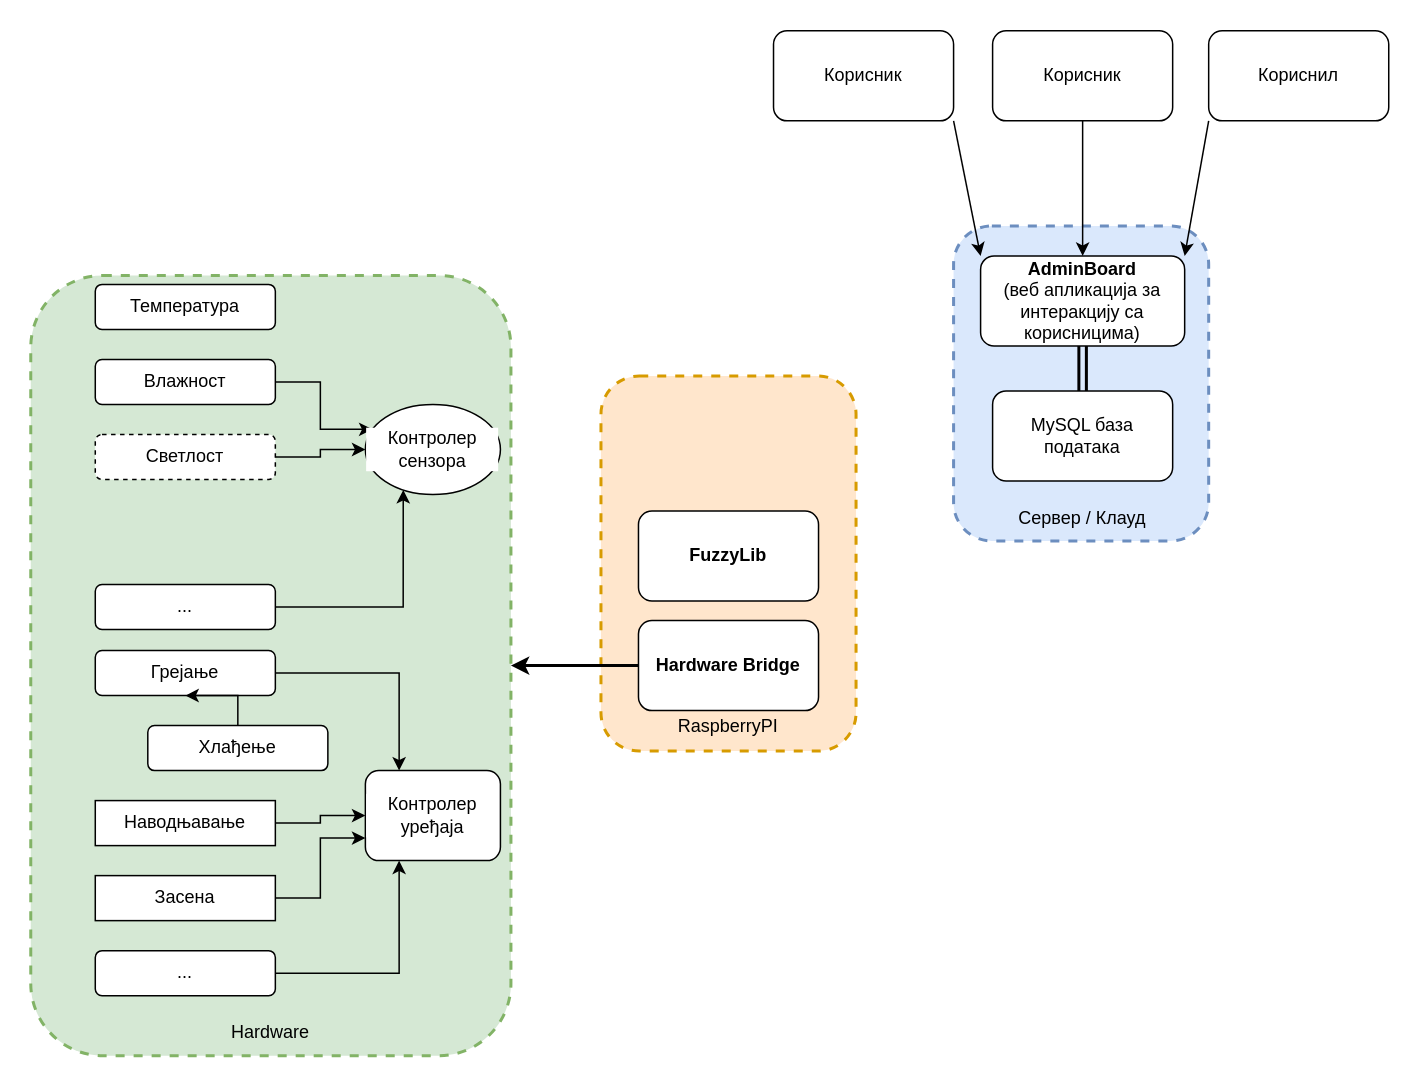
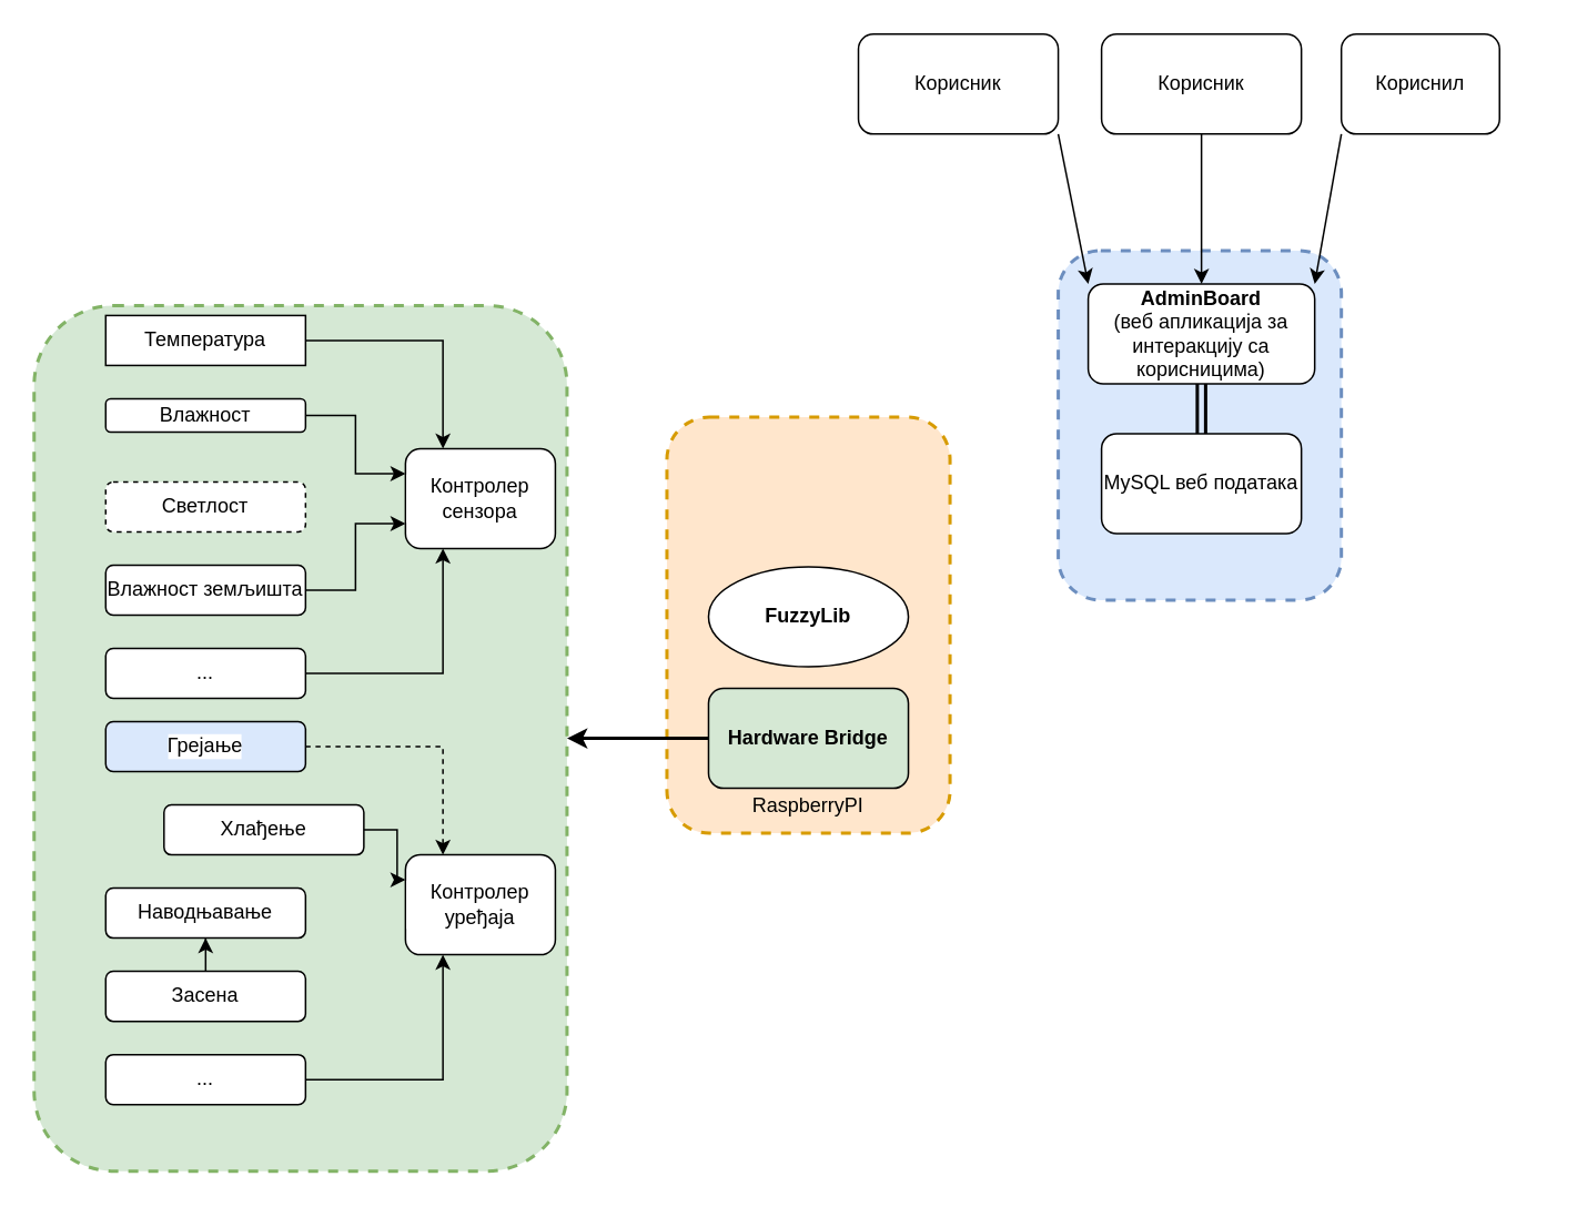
- <mxCell id="13" value="Кориснил" style="rounded=1;whiteSpace=wrap;html=1;" parent="1" vertex="1"><mxGeometry x="805" y="20" width="120" height="60" as="geometry" /></mxCell>
+ <mxCell id="13" value="Кориснил" style="rounded=1;whiteSpace=wrap;html=1;" parent="1" vertex="1"><mxGeometry x="805" y="20" width="95" height="60" as="geometry" /></mxCell>
- <mxCell id="18" value="Температура" style="rounded=1;whiteSpace=wrap;html=1;labelBackgroundColor=default;" parent="1" vertex="1"><mxGeometry x="63" y="189" width="120" height="30" as="geometry" /></mxCell>
+ <mxCell id="18" value="Температура" style="whiteSpace=wrap;html=1;labelBackgroundColor=default;rounded=0;" parent="1" vertex="1"><mxGeometry x="63" y="189" width="120" height="30" as="geometry" /></mxCell>
+ <mxCell id="17" style="edgeStyle=orthogonalEdgeStyle;rounded=0;orthogonalLoop=1;jettySize=auto;html=1;exitX=1;exitY=0.5;exitDx=0;exitDy=0;entryX=0.25;entryY=0;entryDx=0;entryDy=0;fontColor=default;labelBackgroundColor=default;" parent="1" source="18" target="27" edge="1"><mxGeometry relative="1" as="geometry" /></mxCell>
- <mxCell id="20" value="Влажност" style="rounded=1;whiteSpace=wrap;html=1;labelBackgroundColor=default;" parent="1" vertex="1"><mxGeometry x="63" y="239" width="120" height="30" as="geometry" /></mxCell>
+ <mxCell id="20" value="Влажност" style="rounded=1;whiteSpace=wrap;html=1;labelBackgroundColor=default;" parent="1" vertex="1"><mxGeometry x="63" y="239" width="120" height="20" as="geometry" /></mxCell>
- <mxCell id="7" value="MySQL база података" style="rounded=1;whiteSpace=wrap;html=1;" parent="1" vertex="1"><mxGeometry x="661" y="260" width="120" height="60" as="geometry" /></mxCell>
+ <mxCell id="7" value="MySQL веб података" style="rounded=1;whiteSpace=wrap;html=1;" parent="1" vertex="1"><mxGeometry x="661" y="260" width="120" height="60" as="geometry" /></mxCell>
- <mxCell id="27" value="Контролер сензора" style="ellipse;whiteSpace=wrap;html=1;labelBackgroundColor=default;" parent="1" vertex="1"><mxGeometry x="243" y="269" width="90" height="60" as="geometry" /></mxCell>
+ <mxCell id="27" value="Контролер сензора" style="rounded=1;whiteSpace=wrap;html=1;labelBackgroundColor=default;" parent="1" vertex="1"><mxGeometry x="243" y="269" width="90" height="60" as="geometry" /></mxCell>
- <mxCell id="21" style="edgeStyle=orthogonalEdgeStyle;rounded=0;orthogonalLoop=1;jettySize=auto;html=1;entryX=0;entryY=0.5;entryDx=0;entryDy=0;fontColor=default;labelBackgroundColor=default;" parent="1" source="22" target="27" edge="1"><mxGeometry relative="1" as="geometry" /></mxCell>
+ <mxCell id="23" style="edgeStyle=orthogonalEdgeStyle;rounded=0;orthogonalLoop=1;jettySize=auto;html=1;entryX=0;entryY=0.75;entryDx=0;entryDy=0;fontColor=default;labelBackgroundColor=default;" parent="1" source="24" target="27" edge="1"><mxGeometry relative="1" as="geometry" /></mxCell>
- <mxCell id="16" value="Сервер / Клауд" style="text;html=1;strokeColor=none;fillColor=none;align=center;verticalAlign=middle;whiteSpace=wrap;rounded=0;dashed=1;" parent="1" vertex="1"><mxGeometry x="646" y="330" width="150" height="30" as="geometry" /></mxCell>
+ <mxCell id="24" value="Влажност земљишта" style="rounded=1;whiteSpace=wrap;html=1;labelBackgroundColor=default;" parent="1" vertex="1"><mxGeometry x="63" y="339" width="120" height="30" as="geometry" /></mxCell>
- <mxCell id="15" value="&lt;b&gt;FuzzyLib&lt;/b&gt;" style="rounded=1;whiteSpace=wrap;html=1;strokeWidth=1;" parent="1" vertex="1"><mxGeometry x="425" y="340" width="120" height="60" as="geometry" /></mxCell>
+ <mxCell id="15" value="&lt;b&gt;FuzzyLib&lt;/b&gt;" style="ellipse;whiteSpace=wrap;html=1;strokeWidth=1;" parent="1" vertex="1"><mxGeometry x="425" y="340" width="120" height="60" as="geometry" /></mxCell>
- <mxCell id="41" value="&lt;div&gt;&lt;br&gt;&lt;/div&gt;&lt;div&gt;&lt;b&gt;Hardware Bridge&lt;/b&gt;&lt;br&gt;&lt;/div&gt;&lt;div&gt;&lt;br&gt;&lt;b&gt;&lt;/b&gt;&lt;/div&gt;" style="rounded=1;whiteSpace=wrap;html=1;strokeWidth=1;" parent="1" vertex="1"><mxGeometry x="425" y="413" width="120" height="60" as="geometry" /></mxCell>
+ <mxCell id="41" value="&lt;div&gt;&lt;br&gt;&lt;/div&gt;&lt;div&gt;&lt;b&gt;Hardware Bridge&lt;/b&gt;&lt;br&gt;&lt;/div&gt;&lt;div&gt;&lt;br&gt;&lt;b&gt;&lt;/b&gt;&lt;/div&gt;" style="rounded=1;whiteSpace=wrap;html=1;strokeWidth=1;fillColor=#d5e8d4;" parent="1" vertex="1"><mxGeometry x="425" y="413" width="120" height="60" as="geometry" /></mxCell>
- <mxCell id="29" value="Грејање" style="rounded=1;whiteSpace=wrap;html=1;labelBackgroundColor=default;" parent="1" vertex="1"><mxGeometry x="63" y="433" width="120" height="30" as="geometry" /></mxCell>
+ <mxCell id="29" value="Грејање" style="rounded=1;whiteSpace=wrap;html=1;labelBackgroundColor=default;fillColor=#dae8fc;" parent="1" vertex="1"><mxGeometry x="63" y="433" width="120" height="30" as="geometry" /></mxCell>
- <mxCell id="28" style="edgeStyle=orthogonalEdgeStyle;rounded=0;orthogonalLoop=1;jettySize=auto;html=1;exitX=1;exitY=0.5;exitDx=0;exitDy=0;entryX=0.25;entryY=0;entryDx=0;entryDy=0;fontColor=default;labelBackgroundColor=default;" parent="1" source="29" target="38" edge="1"><mxGeometry relative="1" as="geometry" /></mxCell>
+ <mxCell id="28" style="edgeStyle=orthogonalEdgeStyle;rounded=0;orthogonalLoop=1;jettySize=auto;html=1;exitX=1;exitY=0.5;exitDx=0;exitDy=0;entryX=0.25;entryY=0;entryDx=0;entryDy=0;fontColor=default;labelBackgroundColor=default;dashed=1;" parent="1" source="29" target="38" edge="1"><mxGeometry relative="1" as="geometry" /></mxCell>
- <mxCell id="30" style="edgeStyle=orthogonalEdgeStyle;rounded=0;orthogonalLoop=1;jettySize=auto;html=1;fontColor=default;labelBackgroundColor=default;" parent="1" source="31" target="29" edge="1"><mxGeometry relative="1" as="geometry" /></mxCell>
+ <mxCell id="30" style="edgeStyle=orthogonalEdgeStyle;rounded=0;orthogonalLoop=1;jettySize=auto;html=1;entryX=0;entryY=0.25;entryDx=0;entryDy=0;fontColor=default;labelBackgroundColor=default;" parent="1" source="31" target="38" edge="1"><mxGeometry relative="1" as="geometry" /></mxCell>
- <mxCell id="33" value="&lt;span&gt;Наводњавање&lt;/span&gt;" style="whiteSpace=wrap;html=1;labelBackgroundColor=default;rounded=0;" parent="1" vertex="1"><mxGeometry x="63" y="533" width="120" height="30" as="geometry" /></mxCell>
+ <mxCell id="33" value="&lt;span&gt;Наводњавање&lt;/span&gt;" style="rounded=1;whiteSpace=wrap;html=1;labelBackgroundColor=default;" parent="1" vertex="1"><mxGeometry x="63" y="533" width="120" height="30" as="geometry" /></mxCell>
- <mxCell id="32" style="edgeStyle=orthogonalEdgeStyle;rounded=0;orthogonalLoop=1;jettySize=auto;html=1;entryX=0;entryY=0.5;entryDx=0;entryDy=0;fontColor=default;labelBackgroundColor=default;" parent="1" source="33" target="38" edge="1"><mxGeometry relative="1" as="geometry" /></mxCell>
- <mxCell id="34" style="edgeStyle=orthogonalEdgeStyle;rounded=0;orthogonalLoop=1;jettySize=auto;html=1;entryX=0;entryY=0.75;entryDx=0;entryDy=0;fontColor=default;labelBackgroundColor=default;" parent="1" source="35" target="38" edge="1"><mxGeometry relative="1" as="geometry" /></mxCell>
+ <mxCell id="34" style="edgeStyle=orthogonalEdgeStyle;rounded=0;orthogonalLoop=1;jettySize=auto;html=1;fontColor=default;labelBackgroundColor=default;" parent="1" source="35" target="33" edge="1"><mxGeometry relative="1" as="geometry" /></mxCell>
- <mxCell id="35" value="Засена" style="whiteSpace=wrap;html=1;labelBackgroundColor=default;rounded=0;" parent="1" vertex="1"><mxGeometry x="63" y="583" width="120" height="30" as="geometry" /></mxCell>
+ <mxCell id="35" value="Засена" style="rounded=1;whiteSpace=wrap;html=1;labelBackgroundColor=default;" parent="1" vertex="1"><mxGeometry x="63" y="583" width="120" height="30" as="geometry" /></mxCell>
- <mxCell id="39" value="Hardware" style="text;html=1;strokeColor=none;fillColor=none;align=center;verticalAlign=middle;whiteSpace=wrap;rounded=0;dashed=1;" parent="1" vertex="1"><mxGeometry x="105" y="673" width="150" height="30" as="geometry" /></mxCell>
